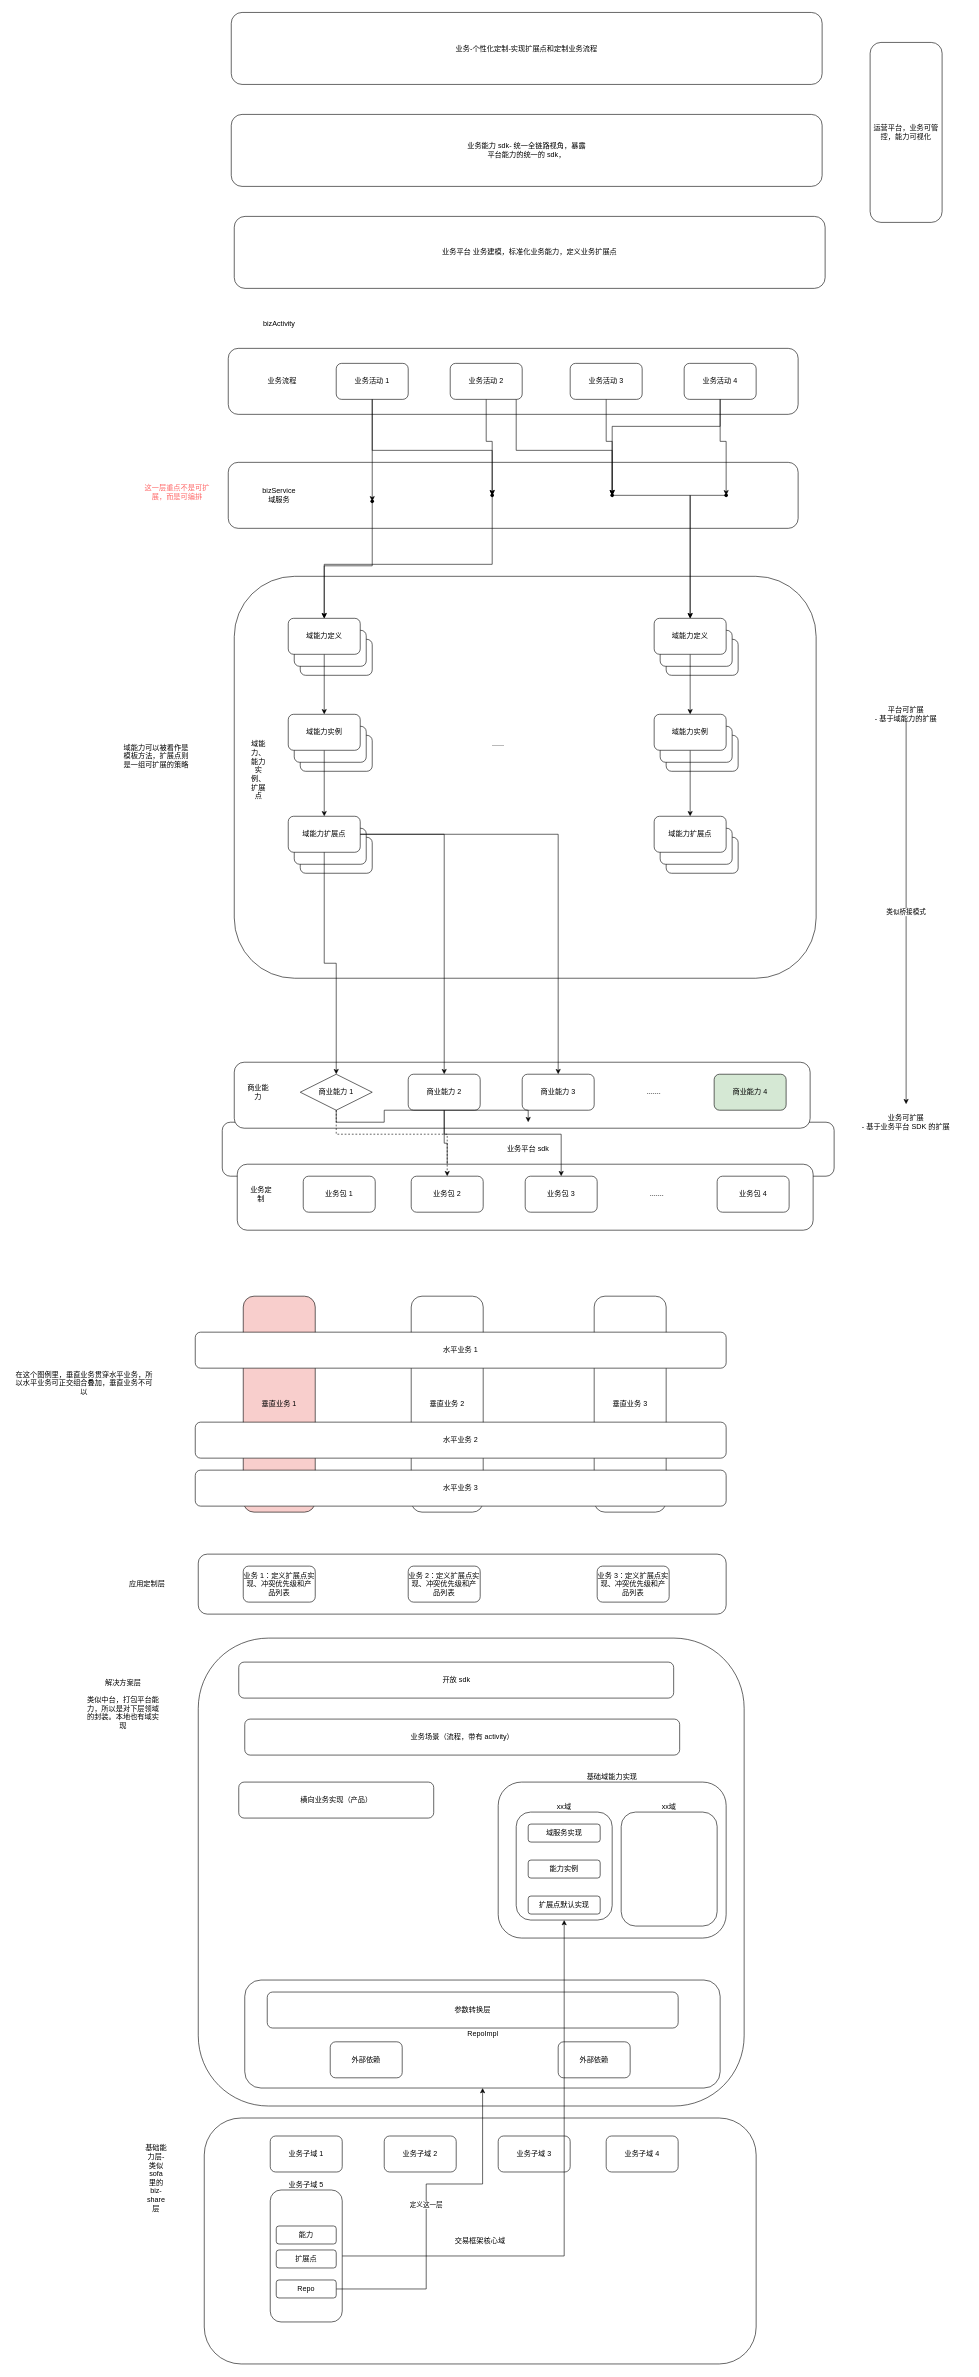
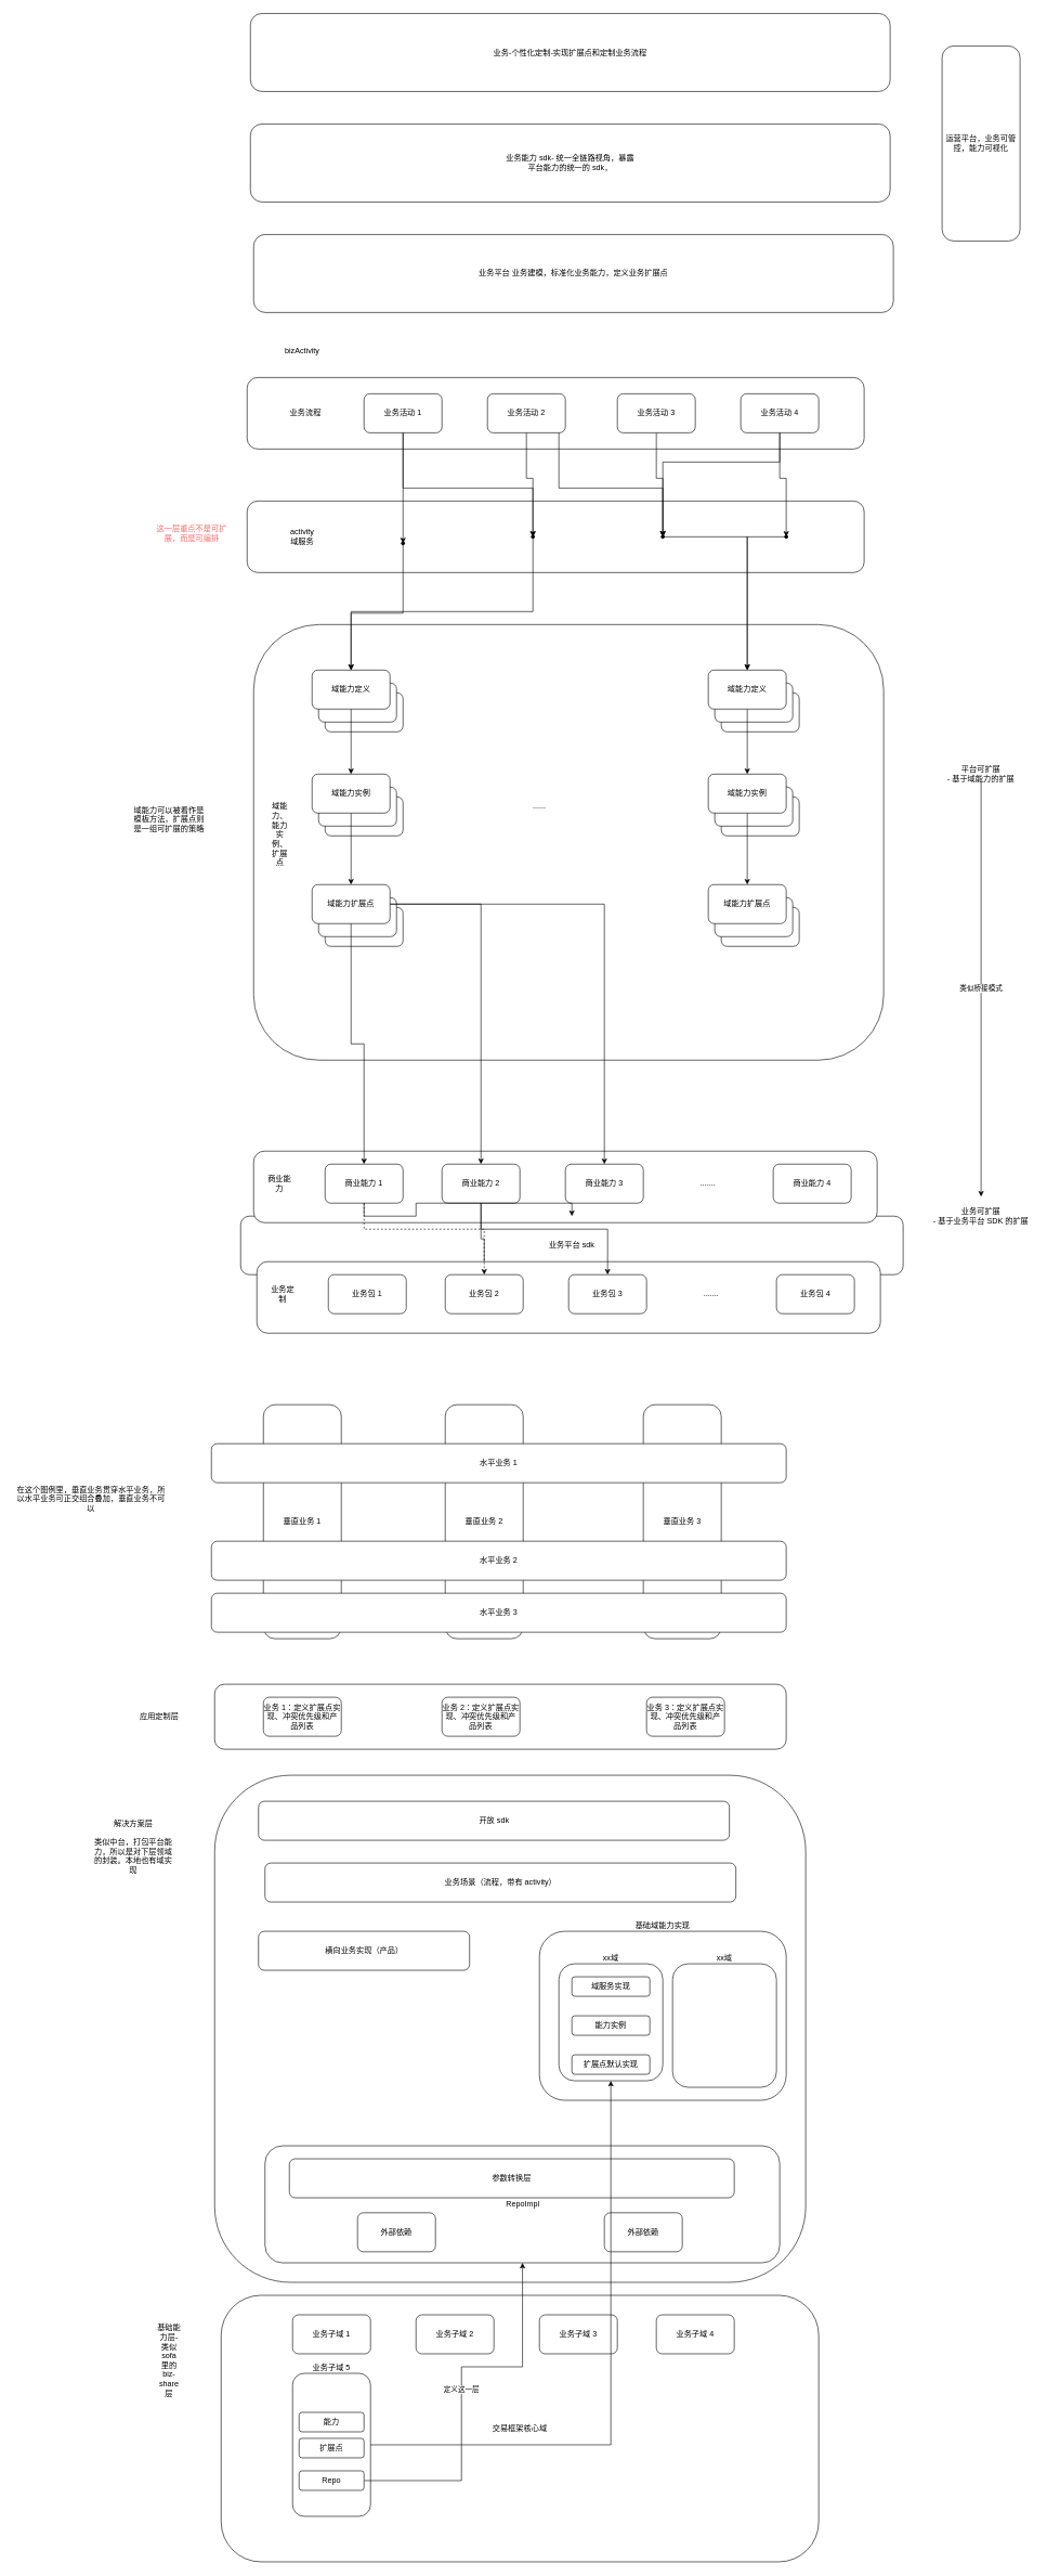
- <mxCell id="12" value="bizService 域服务" style="text;html=1;strokeColor=none;fillColor=none;align=center;verticalAlign=middle;whiteSpace=wrap;rounded=0;" parent="1" vertex="1"><mxGeometry x="445" y="815" width="40" height="20" as="geometry" /></mxCell>
+ <mxCell id="12" value="activity 域服务" style="text;html=1;strokeColor=none;fillColor=none;align=center;verticalAlign=middle;whiteSpace=wrap;rounded=0;" parent="1" vertex="1"><mxGeometry x="445" y="815" width="40" height="20" as="geometry" /></mxCell>
- <mxCell id="55" value="商业能力 1" style="rhombus;whiteSpace=wrap;html=1;" parent="1" vertex="1"><mxGeometry x="500" y="1790" width="120" height="60" as="geometry" /></mxCell>
+ <mxCell id="55" value="商业能力 1" style="rounded=1;whiteSpace=wrap;html=1;" parent="1" vertex="1"><mxGeometry x="500" y="1790" width="120" height="60" as="geometry" /></mxCell>
- <mxCell id="59" value="商业能力 4" style="rounded=1;whiteSpace=wrap;html=1;fillColor=#d5e8d4;" parent="1" vertex="1"><mxGeometry x="1190" y="1790" width="120" height="60" as="geometry" /></mxCell>
+ <mxCell id="59" value="商业能力 4" style="rounded=1;whiteSpace=wrap;html=1;" parent="1" vertex="1"><mxGeometry x="1190" y="1790" width="120" height="60" as="geometry" /></mxCell>
- <mxCell id="80" value="垂直业务 1" style="rounded=1;whiteSpace=wrap;html=1;fillColor=#f8cecc;" vertex="1" parent="1"><mxGeometry x="405" y="2160" width="120" height="360" as="geometry" /></mxCell>
+ <mxCell id="80" value="垂直业务 1" style="rounded=1;whiteSpace=wrap;html=1;" vertex="1" parent="1"><mxGeometry x="405" y="2160" width="120" height="360" as="geometry" /></mxCell>
